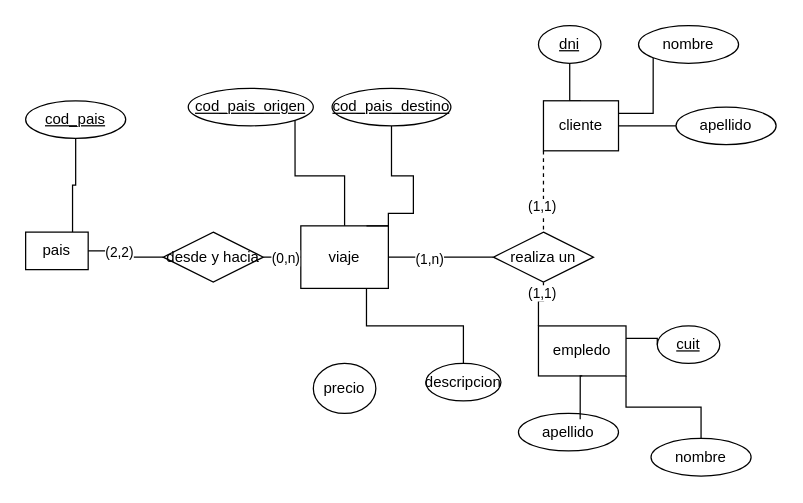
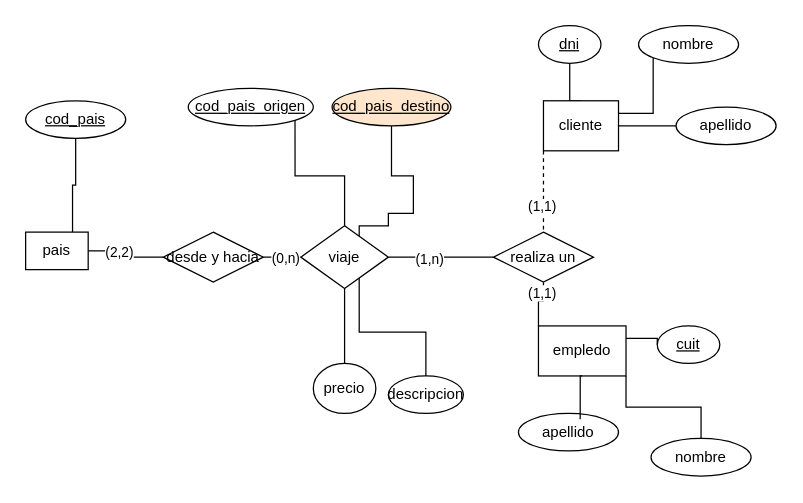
- <mxCell id="29" value="&lt;u&gt;cod_pais_destino&lt;/u&gt;" style="ellipse;whiteSpace=wrap;html=1;" vertex="1" parent="1"><mxGeometry x="265" y="70" width="95" height="30" as="geometry" /></mxCell>
+ <mxCell id="29" value="&lt;u&gt;cod_pais_destino&lt;/u&gt;" style="ellipse;whiteSpace=wrap;html=1;fillColor=#ffe6cc;" vertex="1" parent="1"><mxGeometry x="265" y="70" width="95" height="30" as="geometry" /></mxCell>
- <mxCell id="10" value="viaje" style="rounded=0;whiteSpace=wrap;html=1;" vertex="1" parent="1"><mxGeometry x="240" y="180" width="70" height="50" as="geometry" /></mxCell>
+ <mxCell id="10" value="viaje" style="rhombus;whiteSpace=wrap;html=1;" vertex="1" parent="1"><mxGeometry x="240" y="180" width="70" height="50" as="geometry" /></mxCell>
+ <mxCell id="8" style="edgeStyle=orthogonalEdgeStyle;rounded=0;orthogonalLoop=1;jettySize=auto;html=1;exitX=0.5;exitY=1;exitDx=0;exitDy=0;endArrow=none;endFill=0;" edge="1" parent="1" source="10" target="24"><mxGeometry relative="1" as="geometry" /></mxCell>
- <mxCell id="25" value="descripcion" style="ellipse;whiteSpace=wrap;html=1;" vertex="1" parent="1"><mxGeometry x="340" y="290" width="60" height="30" as="geometry" /></mxCell>
+ <mxCell id="25" value="descripcion" style="ellipse;whiteSpace=wrap;html=1;" vertex="1" parent="1"><mxGeometry x="310" y="300" width="60" height="30" as="geometry" /></mxCell>
